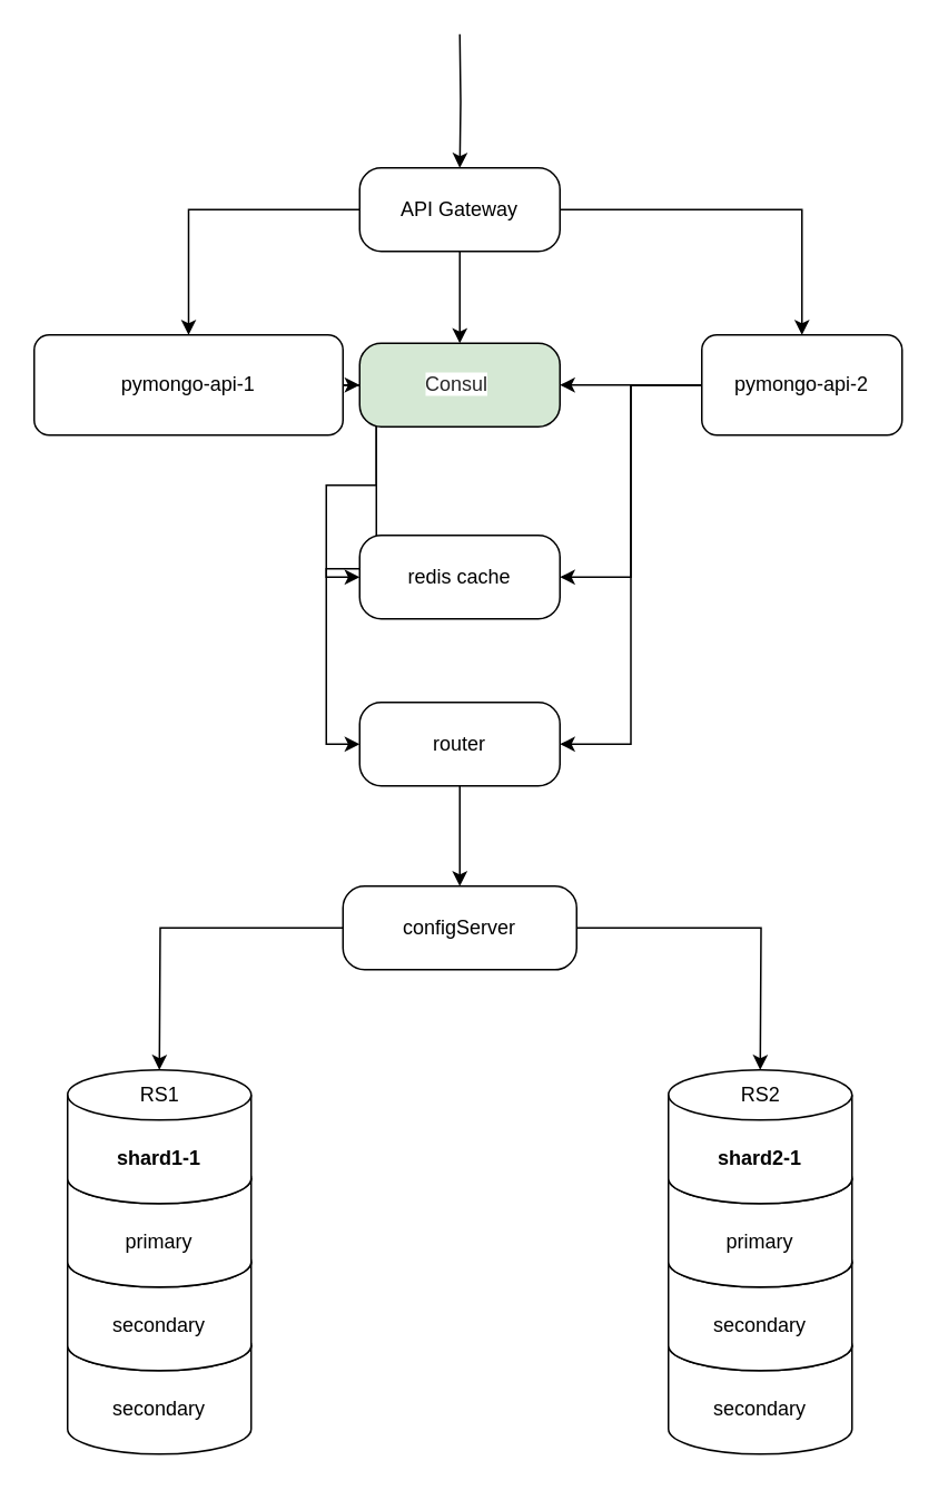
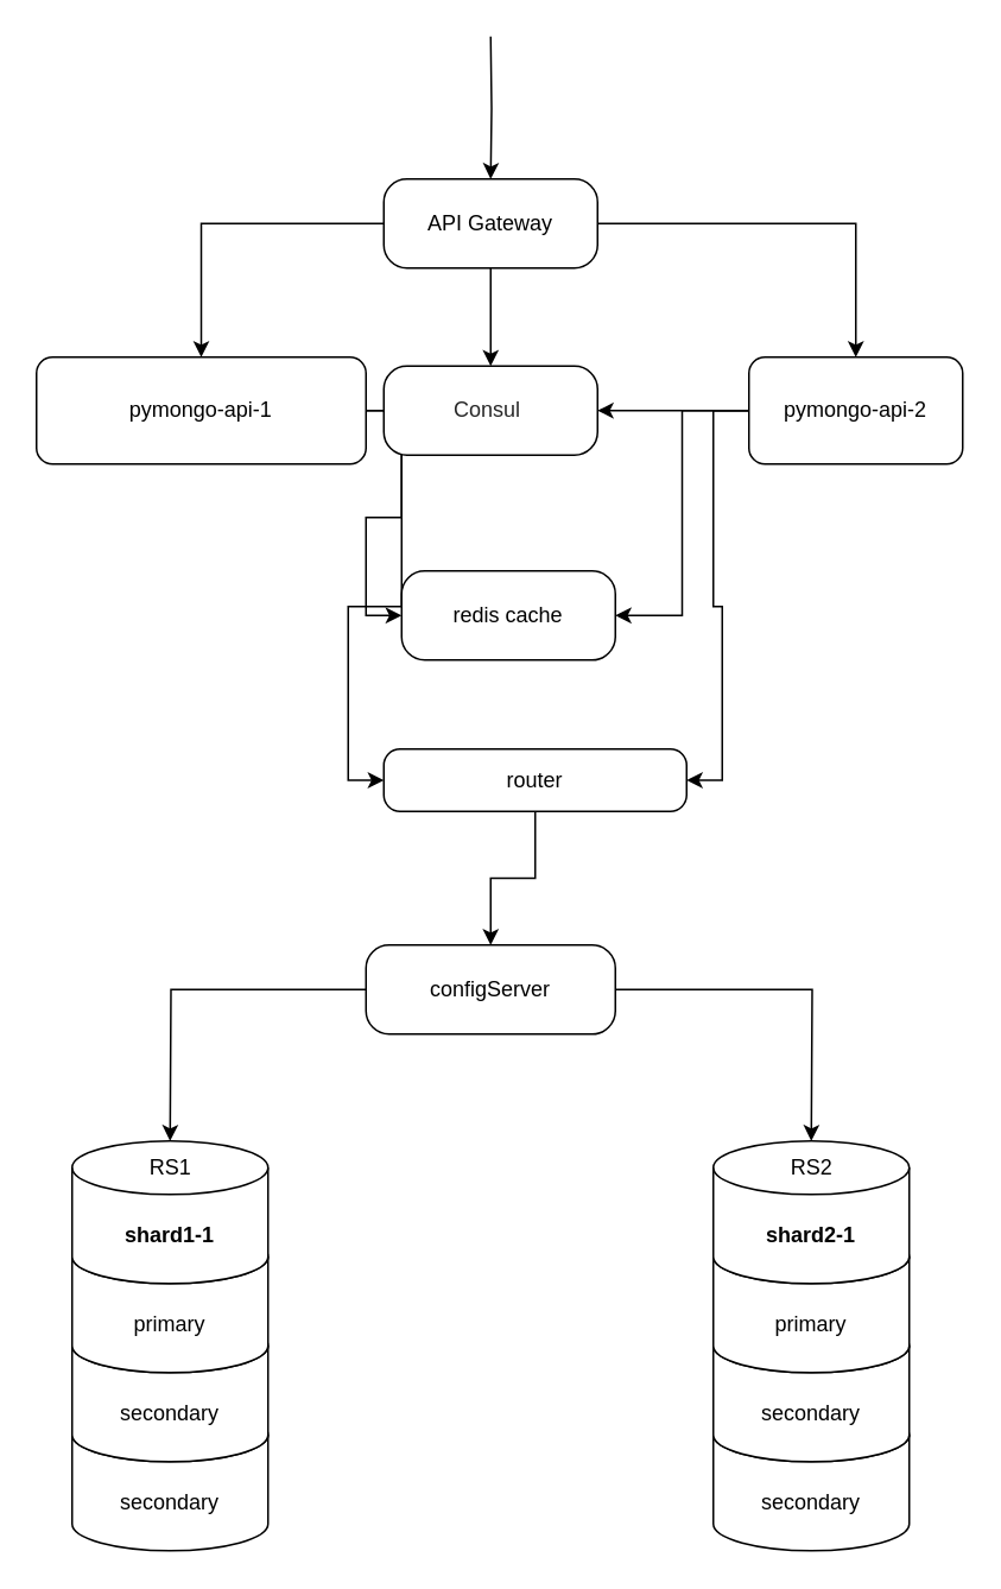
- <mxCell id="10" style="edgeStyle=orthogonalEdgeStyle;rounded=0;orthogonalLoop=1;jettySize=auto;html=1;entryX=0;entryY=0.5;entryDx=0;entryDy=0;" edge="1" parent="1" source="13" target="31"><mxGeometry relative="1" as="geometry" /></mxCell>
- <mxCell id="31" value="&lt;font style=&quot;font-size: 12px;&quot;&gt;&lt;span style=&quot;color: rgba(0, 0, 0, 0.85); font-family: &amp;quot;YS Text&amp;quot;, sans-serif; text-align: start; white-space-collapse: preserve; background-color: rgb(255, 255, 255);&quot;&gt;Consul&lt;/span&gt;&amp;nbsp;&lt;/font&gt;" style="rounded=1;whiteSpace=wrap;html=1;arcSize=26;fillColor=#d5e8d4;" vertex="1" parent="1"><mxGeometry x="215" y="205" width="120" height="50" as="geometry" /></mxCell>
+ <mxCell id="31" value="&lt;font style=&quot;font-size: 12px;&quot;&gt;&lt;span style=&quot;color: rgba(0, 0, 0, 0.85); font-family: &amp;quot;YS Text&amp;quot;, sans-serif; text-align: start; white-space-collapse: preserve; background-color: rgb(255, 255, 255);&quot;&gt;Consul&lt;/span&gt;&amp;nbsp;&lt;/font&gt;" style="rounded=1;whiteSpace=wrap;html=1;arcSize=26;" vertex="1" parent="1"><mxGeometry x="215" y="205" width="120" height="50" as="geometry" /></mxCell>
- <mxCell id="21" value="redis cache" style="rounded=1;whiteSpace=wrap;html=1;arcSize=26;" parent="1" vertex="1"><mxGeometry x="215" y="320" width="120" height="50" as="geometry" /></mxCell>
+ <mxCell id="21" value="redis cache" style="rounded=1;whiteSpace=wrap;html=1;arcSize=26;" parent="1" vertex="1"><mxGeometry x="225" y="320" width="120" height="50" as="geometry" /></mxCell>
- <mxCell id="15" value="router" style="rounded=1;whiteSpace=wrap;html=1;arcSize=26;" parent="1" vertex="1"><mxGeometry x="215" y="420" width="120" height="50" as="geometry" /></mxCell>
+ <mxCell id="15" value="router" style="rounded=1;whiteSpace=wrap;html=1;arcSize=26;" parent="1" vertex="1"><mxGeometry x="215" y="420" width="170" height="35" as="geometry" /></mxCell>
